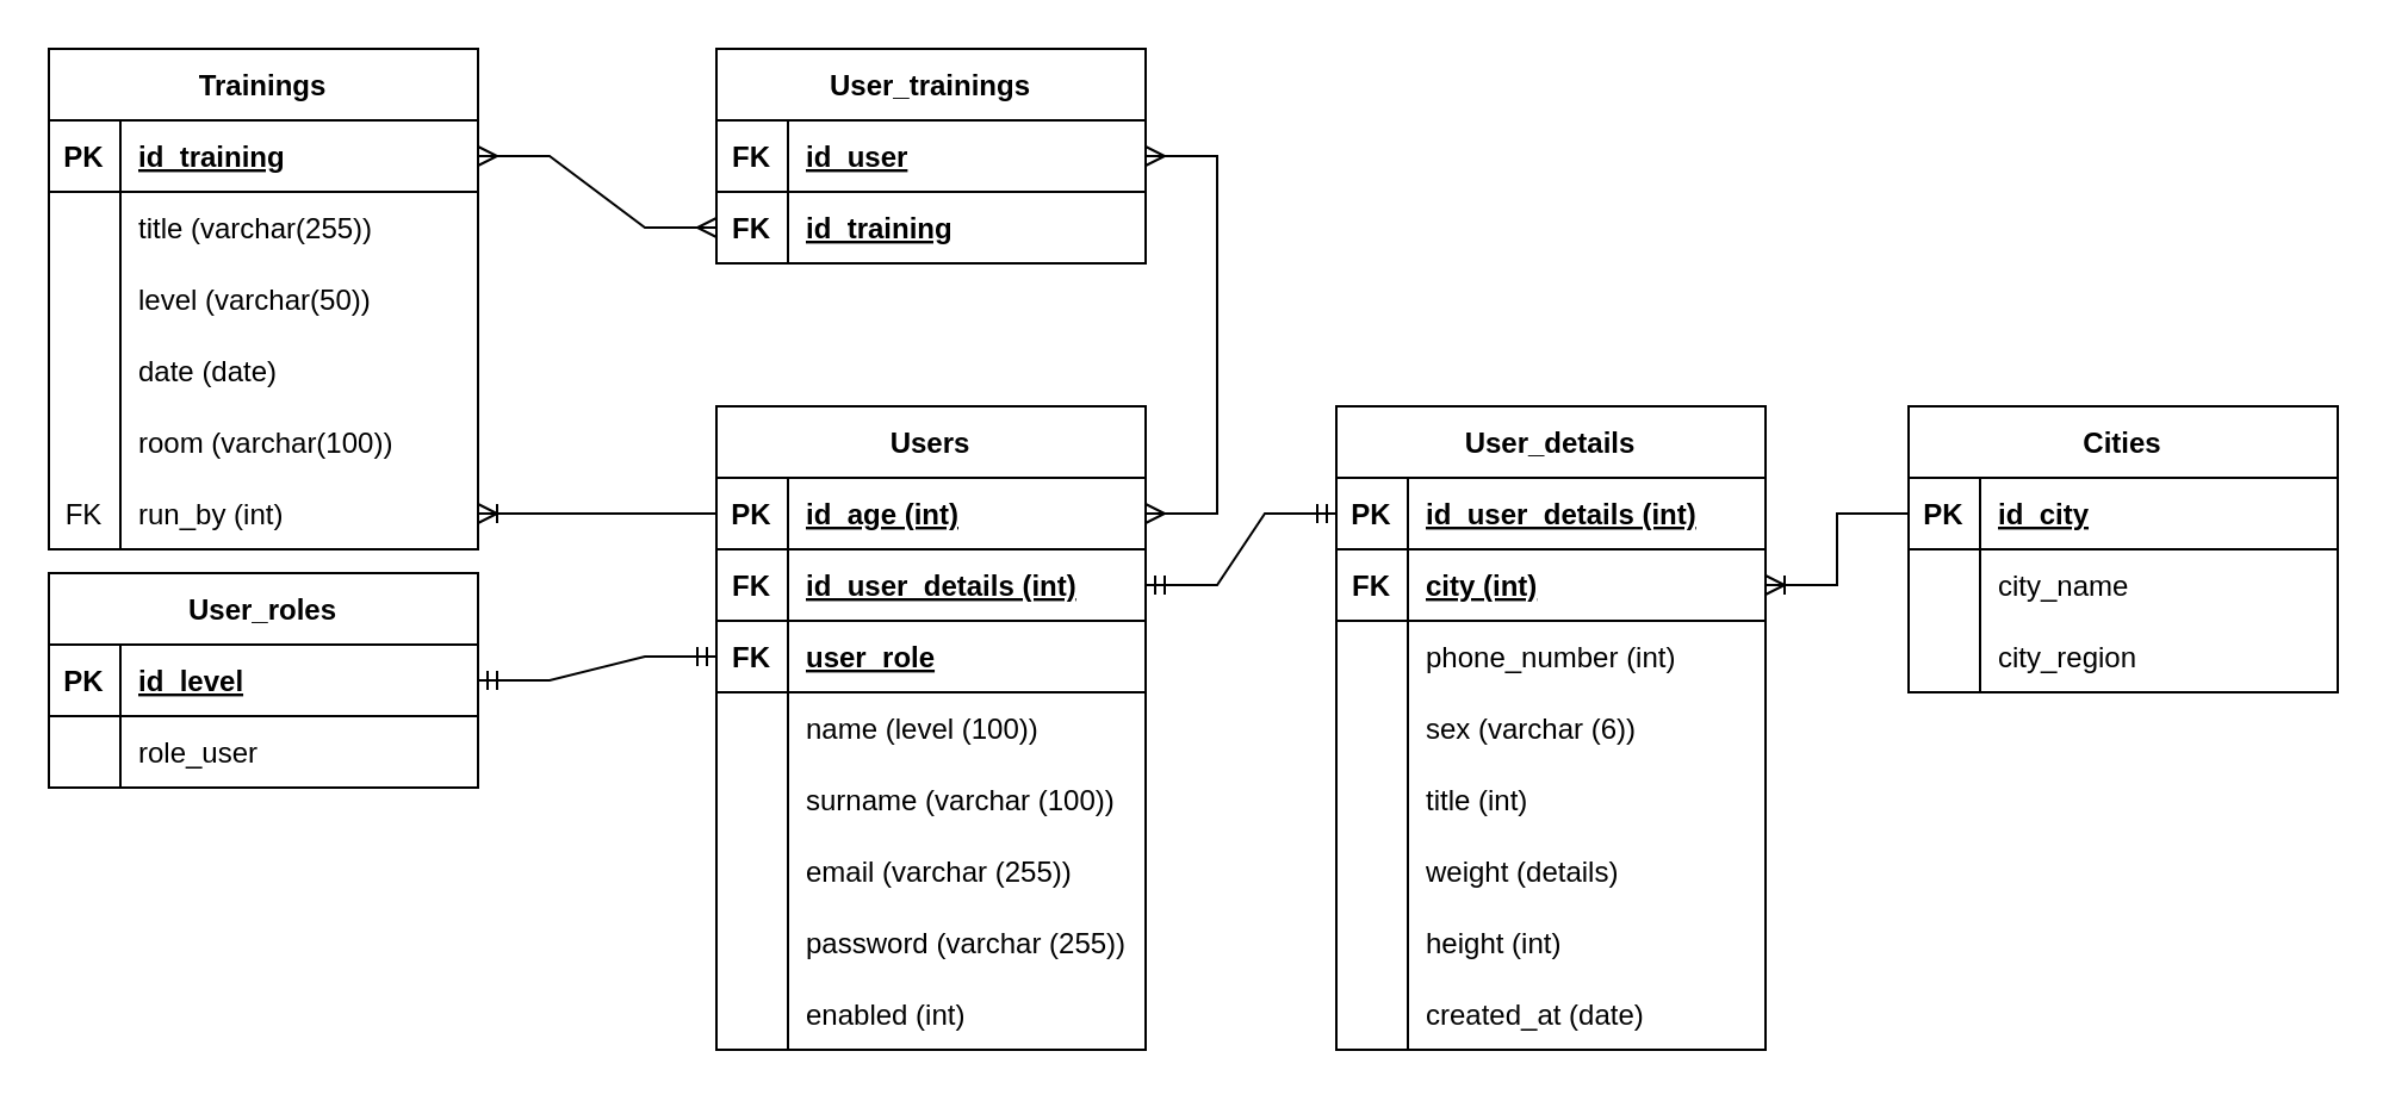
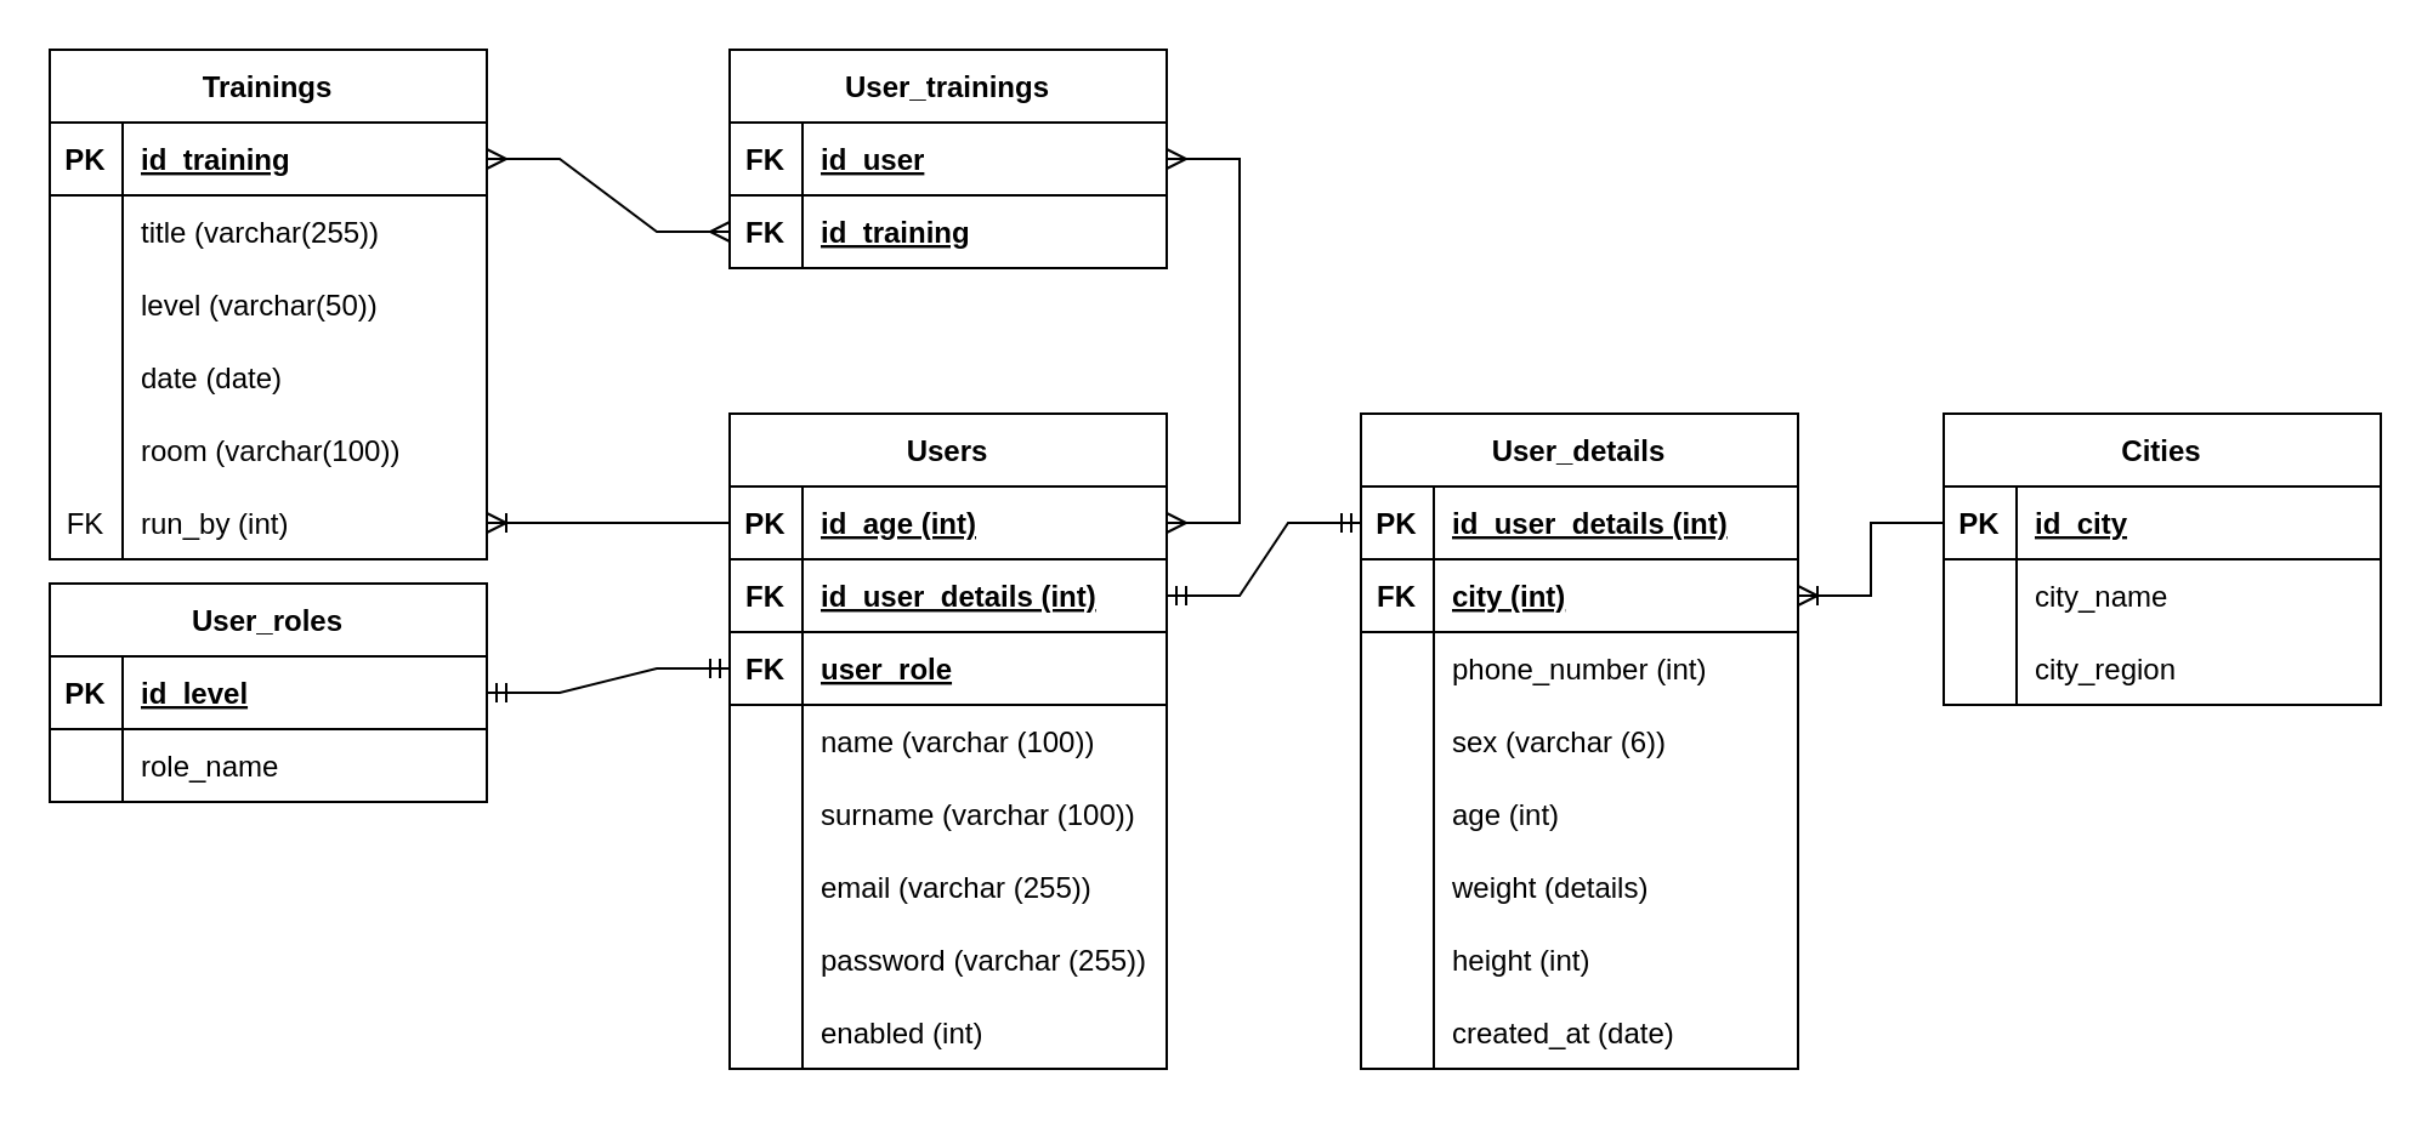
- <mxCell id="51" value="name (level (100))" style="shape=partialRectangle;connectable=0;fillColor=none;top=0;left=0;bottom=0;right=0;align=left;spacingLeft=6;overflow=hidden;" parent="49" vertex="1"><mxGeometry x="30" width="150" height="30" as="geometry"><mxRectangle width="150" height="30" as="alternateBounds" /></mxGeometry></mxCell>
+ <mxCell id="51" value="name (varchar (100))" style="shape=partialRectangle;connectable=0;fillColor=none;top=0;left=0;bottom=0;right=0;align=left;spacingLeft=6;overflow=hidden;" parent="49" vertex="1"><mxGeometry x="30" width="150" height="30" as="geometry"><mxRectangle width="150" height="30" as="alternateBounds" /></mxGeometry></mxCell>
- <mxCell id="70" value="role_user" style="shape=partialRectangle;connectable=0;fillColor=none;top=0;left=0;bottom=0;right=0;align=left;spacingLeft=6;overflow=hidden;" parent="68" vertex="1"><mxGeometry x="30" width="150" height="30" as="geometry"><mxRectangle width="150" height="30" as="alternateBounds" /></mxGeometry></mxCell>
+ <mxCell id="70" value="role_name" style="shape=partialRectangle;connectable=0;fillColor=none;top=0;left=0;bottom=0;right=0;align=left;spacingLeft=6;overflow=hidden;" parent="68" vertex="1"><mxGeometry x="30" width="150" height="30" as="geometry"><mxRectangle width="150" height="30" as="alternateBounds" /></mxGeometry></mxCell>
- <mxCell id="27" value="title (int)" style="shape=partialRectangle;connectable=0;fillColor=none;top=0;left=0;bottom=0;right=0;align=left;spacingLeft=6;overflow=hidden;" parent="25" vertex="1"><mxGeometry x="30" width="150" height="30" as="geometry"><mxRectangle width="150" height="30" as="alternateBounds" /></mxGeometry></mxCell>
+ <mxCell id="27" value="age (int)" style="shape=partialRectangle;connectable=0;fillColor=none;top=0;left=0;bottom=0;right=0;align=left;spacingLeft=6;overflow=hidden;" parent="25" vertex="1"><mxGeometry x="30" width="150" height="30" as="geometry"><mxRectangle width="150" height="30" as="alternateBounds" /></mxGeometry></mxCell>
